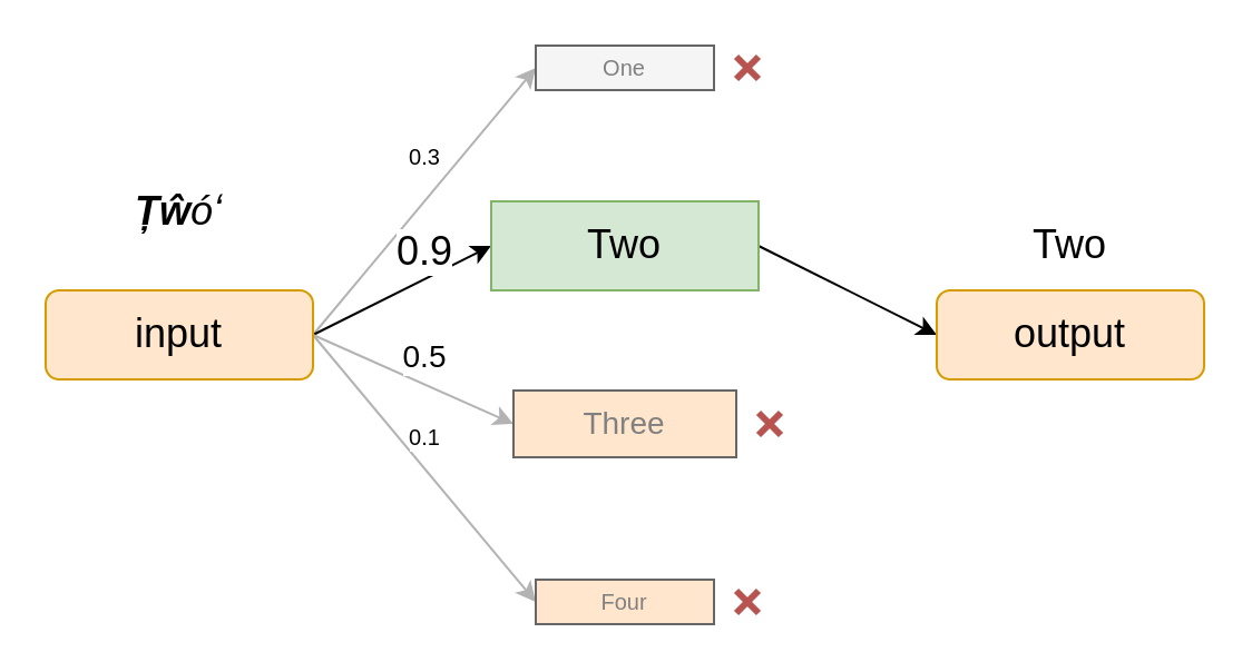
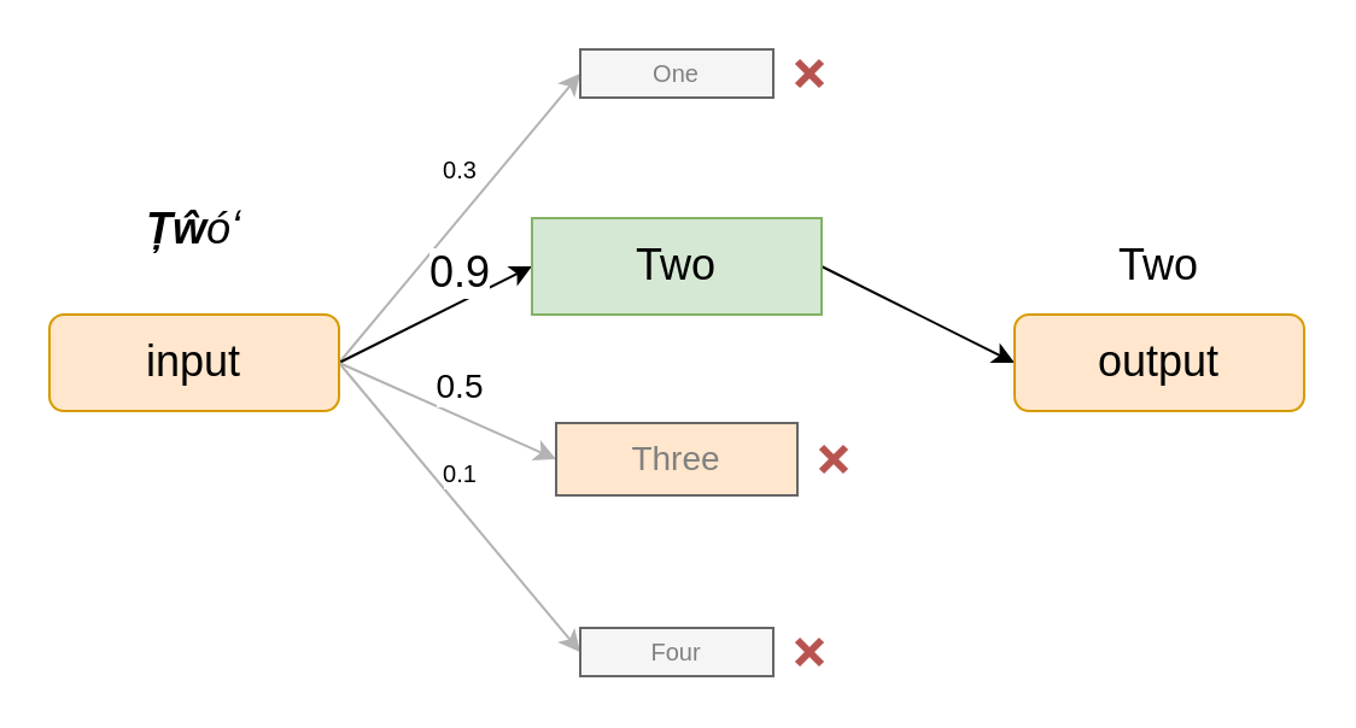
- <mxCell id="10" value="Four" style="rounded=0;whiteSpace=wrap;html=1;fillColor=#ffe6cc;strokeColor=#666666;fontSize=10;fontColor=#808080;" parent="1" vertex="1"><mxGeometry x="240" y="260" width="80" height="20" as="geometry" /></mxCell>
+ <mxCell id="10" value="Four" style="rounded=0;whiteSpace=wrap;html=1;fillColor=#f5f5f5;strokeColor=#666666;fontSize=10;fontColor=#808080;" parent="1" vertex="1"><mxGeometry x="240" y="260" width="80" height="20" as="geometry" /></mxCell>
